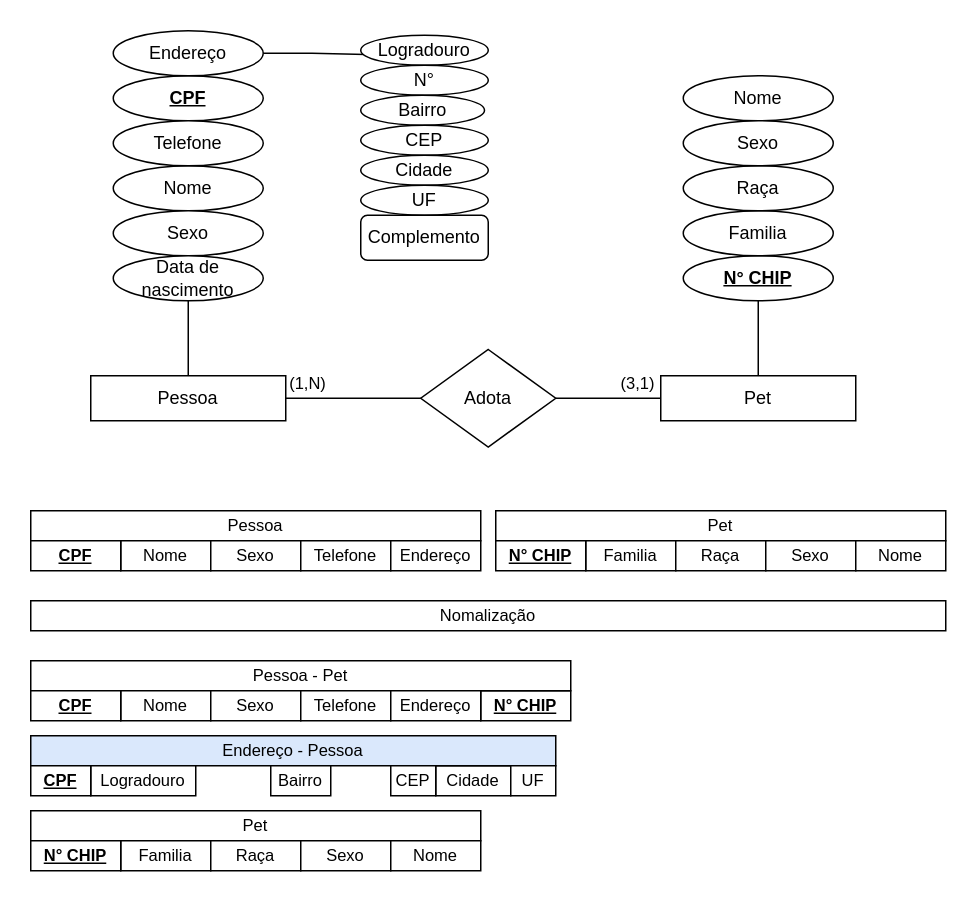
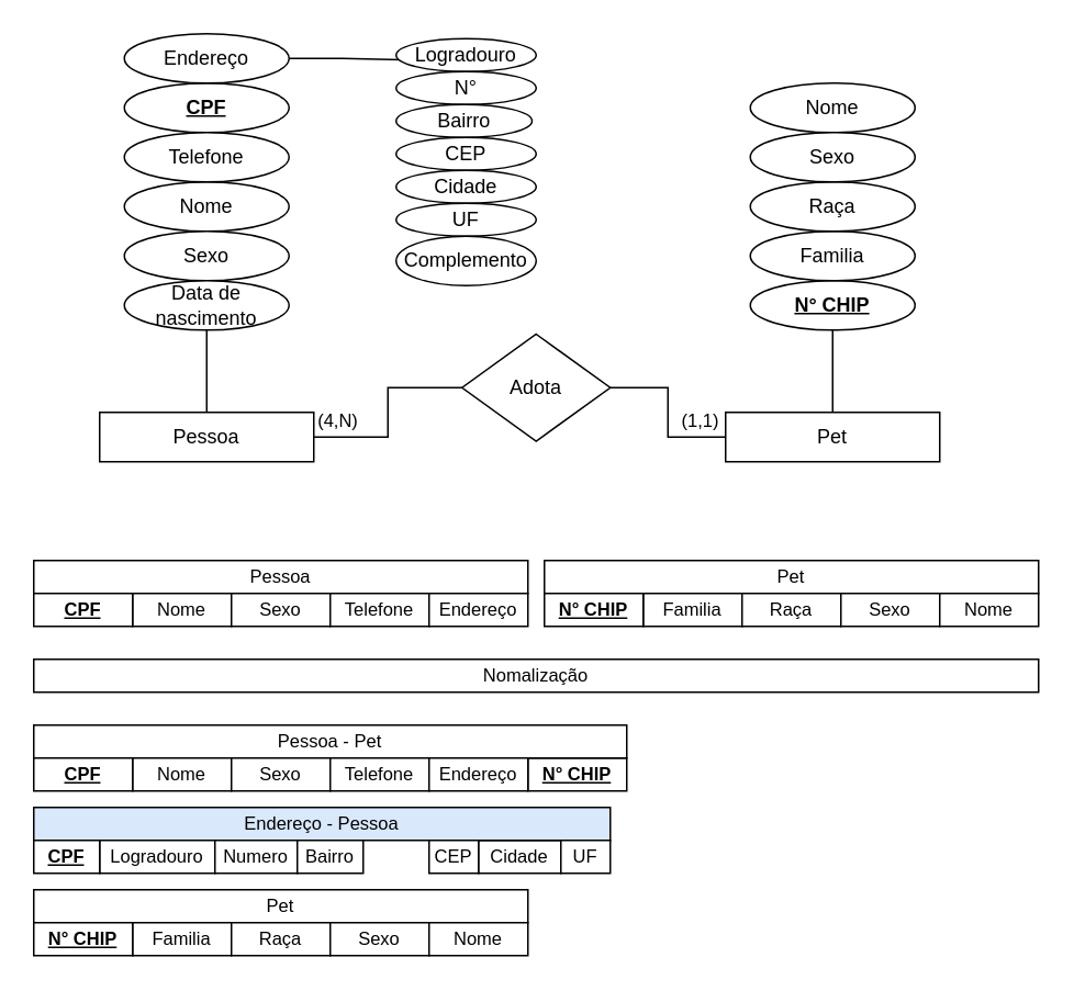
- <mxCell id="24" value="Complemento" style="whiteSpace=wrap;html=1;container=0;rounded=1;" vertex="1" parent="17"><mxGeometry y="120" width="85" height="30" as="geometry" /></mxCell>
+ <mxCell id="24" value="Complemento" style="ellipse;whiteSpace=wrap;html=1;container=0;" vertex="1" parent="17"><mxGeometry y="120" width="85" height="30" as="geometry" /></mxCell>
- <mxCell id="14" value="&lt;font style=&quot;font-size: 11px;&quot;&gt;(1,N)&lt;/font&gt;" style="text;html=1;strokeColor=none;fillColor=none;align=center;verticalAlign=middle;whiteSpace=wrap;rounded=0;" vertex="1" parent="1"><mxGeometry x="175" y="240" width="60" height="30" as="geometry" /></mxCell>
+ <mxCell id="14" value="&lt;font style=&quot;font-size: 11px;&quot;&gt;(4,N)&lt;/font&gt;" style="text;html=1;strokeColor=none;fillColor=none;align=center;verticalAlign=middle;whiteSpace=wrap;rounded=0;" vertex="1" parent="1"><mxGeometry x="175" y="240" width="60" height="30" as="geometry" /></mxCell>
- <mxCell id="15" value="&lt;font style=&quot;font-size: 11px;&quot;&gt;(3,1)&lt;/font&gt;" style="text;html=1;strokeColor=none;fillColor=none;align=center;verticalAlign=middle;whiteSpace=wrap;rounded=0;" vertex="1" parent="1"><mxGeometry x="395" y="240" width="60" height="30" as="geometry" /></mxCell>
+ <mxCell id="15" value="&lt;font style=&quot;font-size: 11px;&quot;&gt;(1,1)&lt;/font&gt;" style="text;html=1;strokeColor=none;fillColor=none;align=center;verticalAlign=middle;whiteSpace=wrap;rounded=0;" vertex="1" parent="1"><mxGeometry x="395" y="240" width="60" height="30" as="geometry" /></mxCell>
- <mxCell id="13" value="Adota" style="rhombus;whiteSpace=wrap;html=1;" vertex="1" parent="1"><mxGeometry x="280" y="232.5" width="90" height="65" as="geometry" /></mxCell>
+ <mxCell id="13" value="Adota" style="rhombus;whiteSpace=wrap;html=1;" vertex="1" parent="1"><mxGeometry x="280" y="202.5" width="90" height="65" as="geometry" /></mxCell>
+ <mxCell id="61" value="Numero" style="rounded=0;whiteSpace=wrap;html=1;fontSize=11;container=0;" vertex="1" parent="56"><mxGeometry x="110" y="20" width="50" height="20" as="geometry" /></mxCell>
